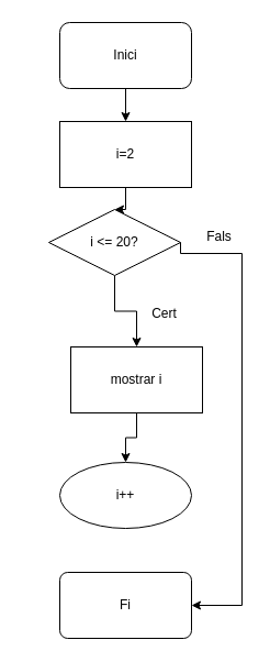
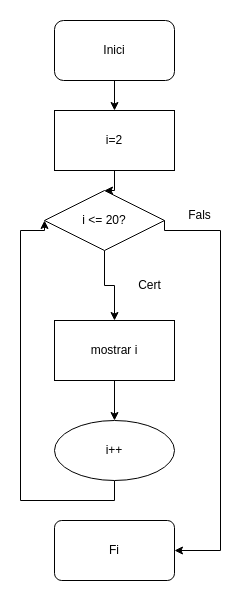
- <mxCell id="13" value="mostrar i" style="rounded=0;whiteSpace=wrap;html=1;" vertex="1" parent="1"><mxGeometry x="64" y="315" width="120" height="60" as="geometry" /></mxCell>
+ <mxCell id="13" value="mostrar i" style="rounded=0;whiteSpace=wrap;html=1;" vertex="1" parent="1"><mxGeometry x="54" y="320" width="120" height="60" as="geometry" /></mxCell>
+ <mxCell id="14" style="edgeStyle=orthogonalEdgeStyle;rounded=0;orthogonalLoop=1;jettySize=auto;html=1;entryX=0;entryY=0.5;entryDx=0;entryDy=0;exitX=0.5;exitY=1;exitDx=0;exitDy=0;" edge="1" parent="1" source="15" target="11"><mxGeometry relative="1" as="geometry"><Array as="points"><mxPoint x="114" y="500" /><mxPoint x="20" y="500" /><mxPoint x="20" y="230" /></Array></mxGeometry></mxCell>
